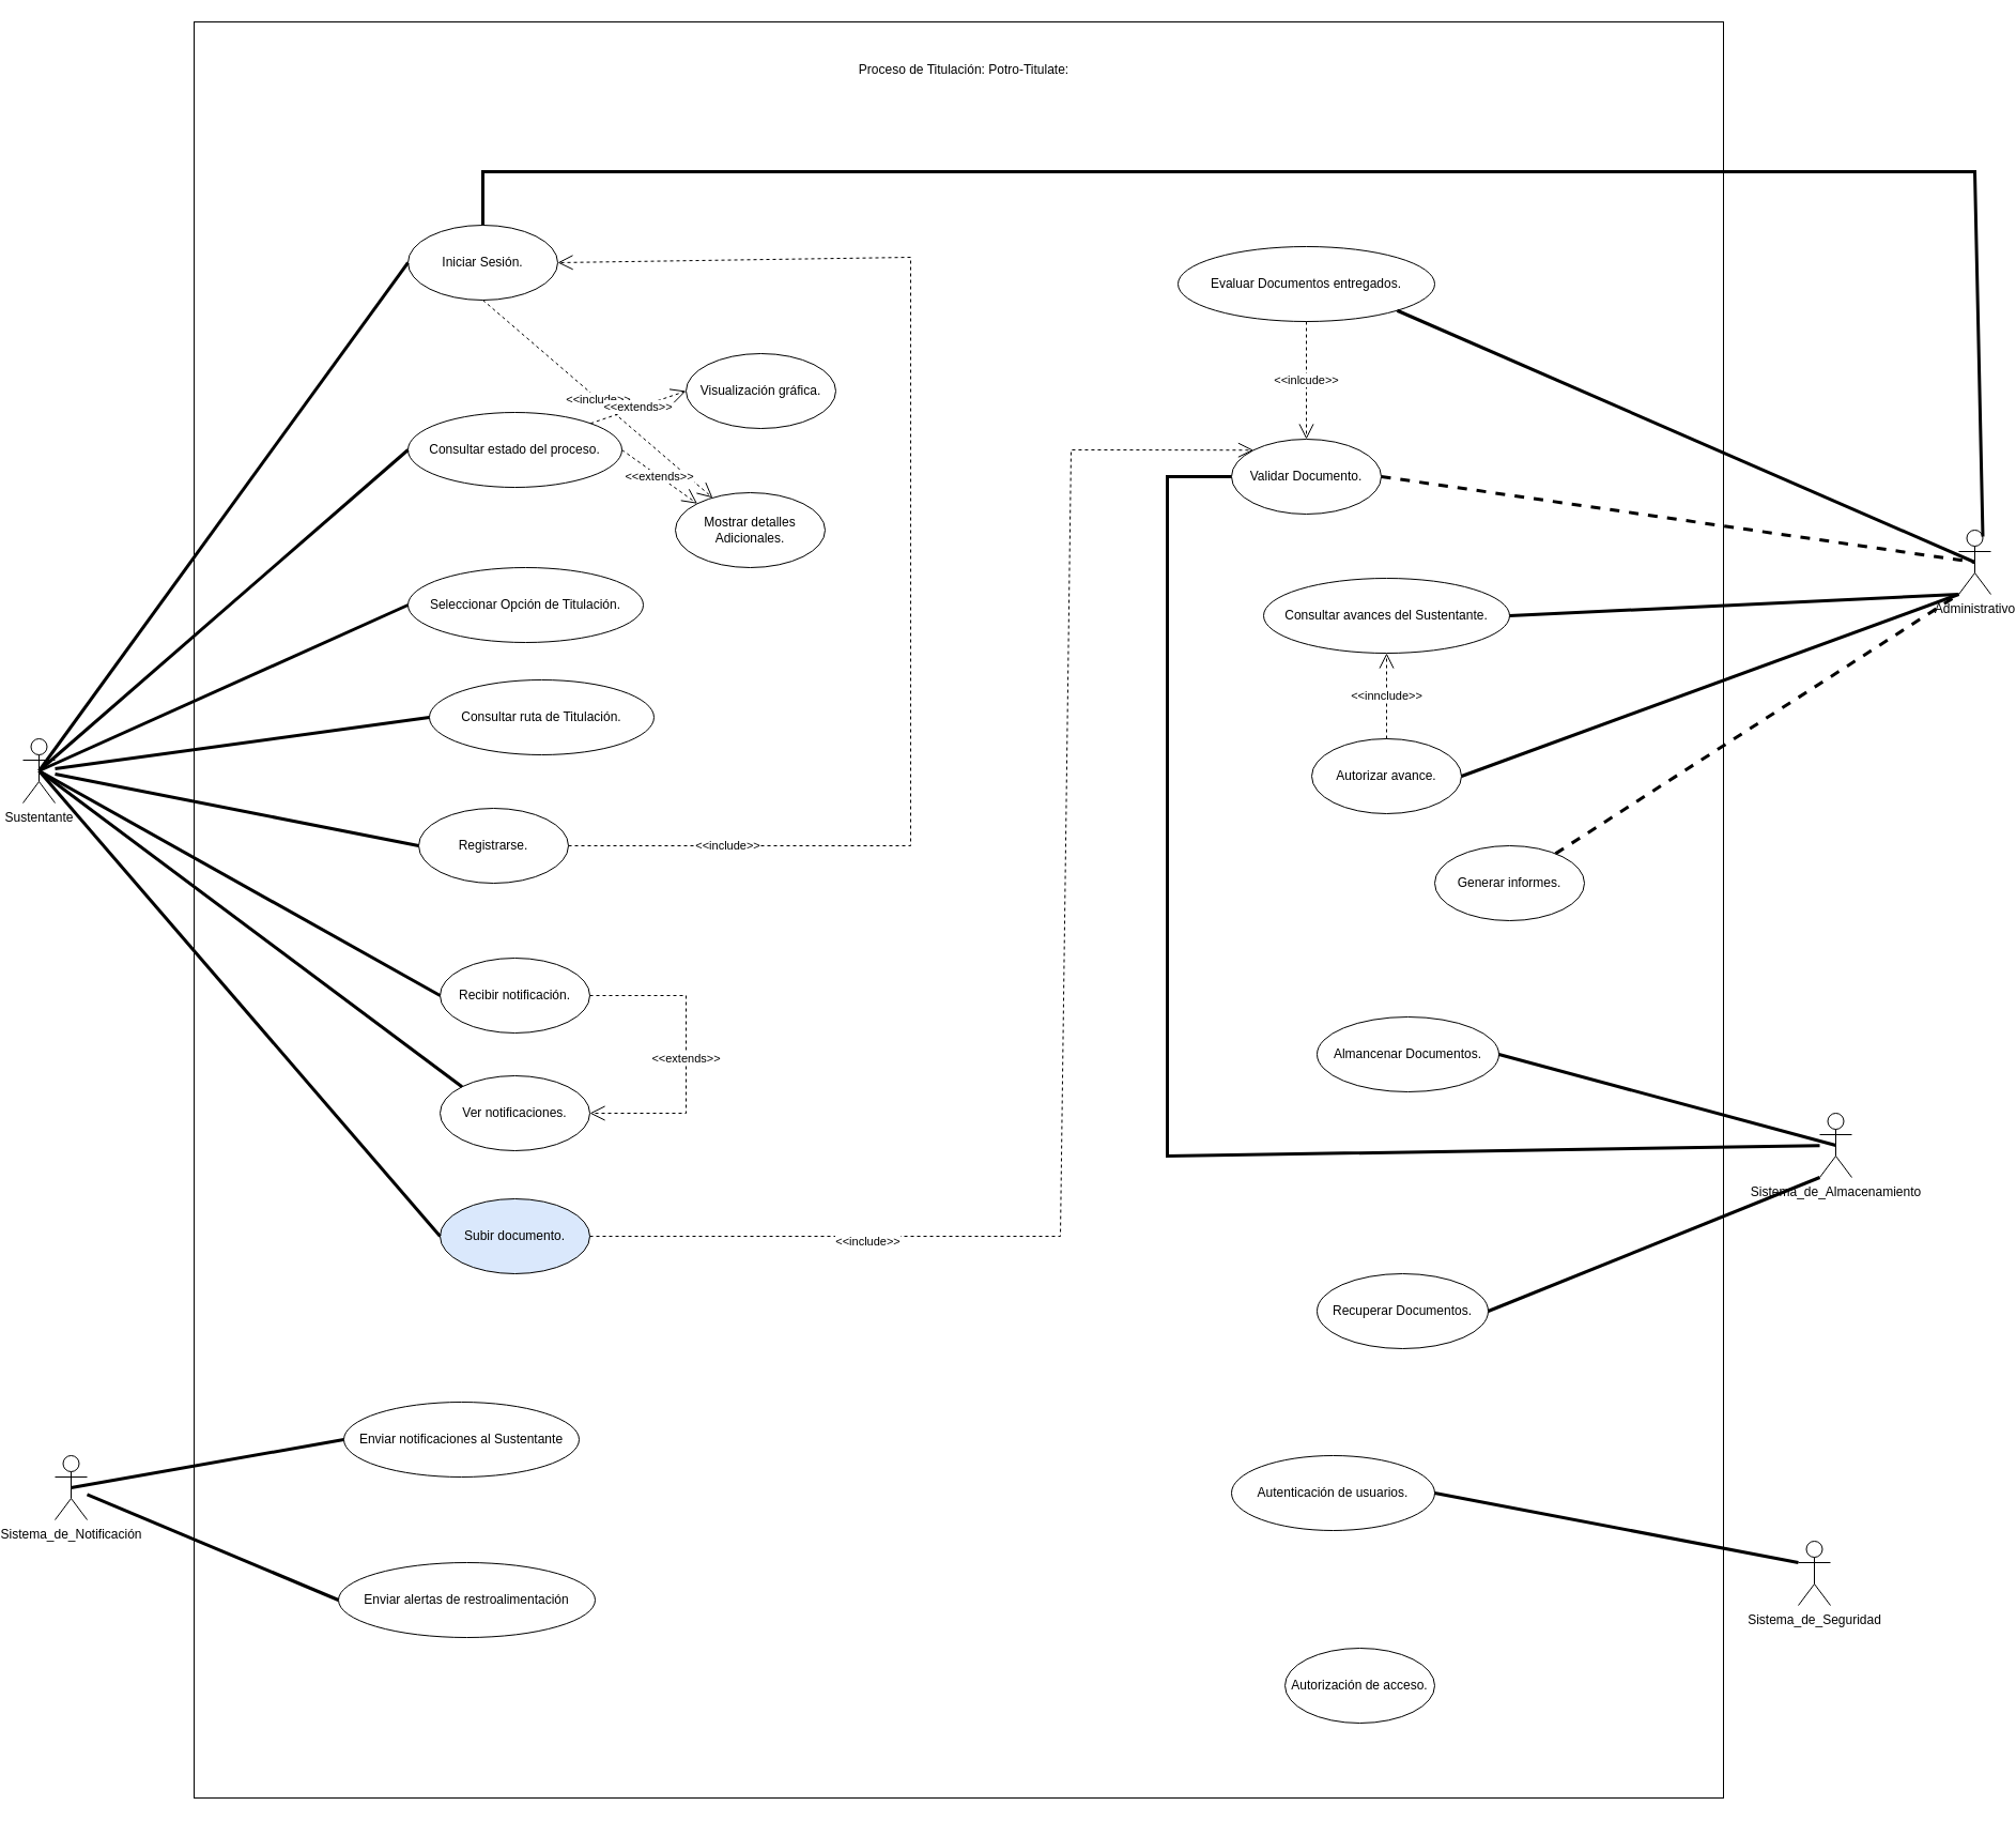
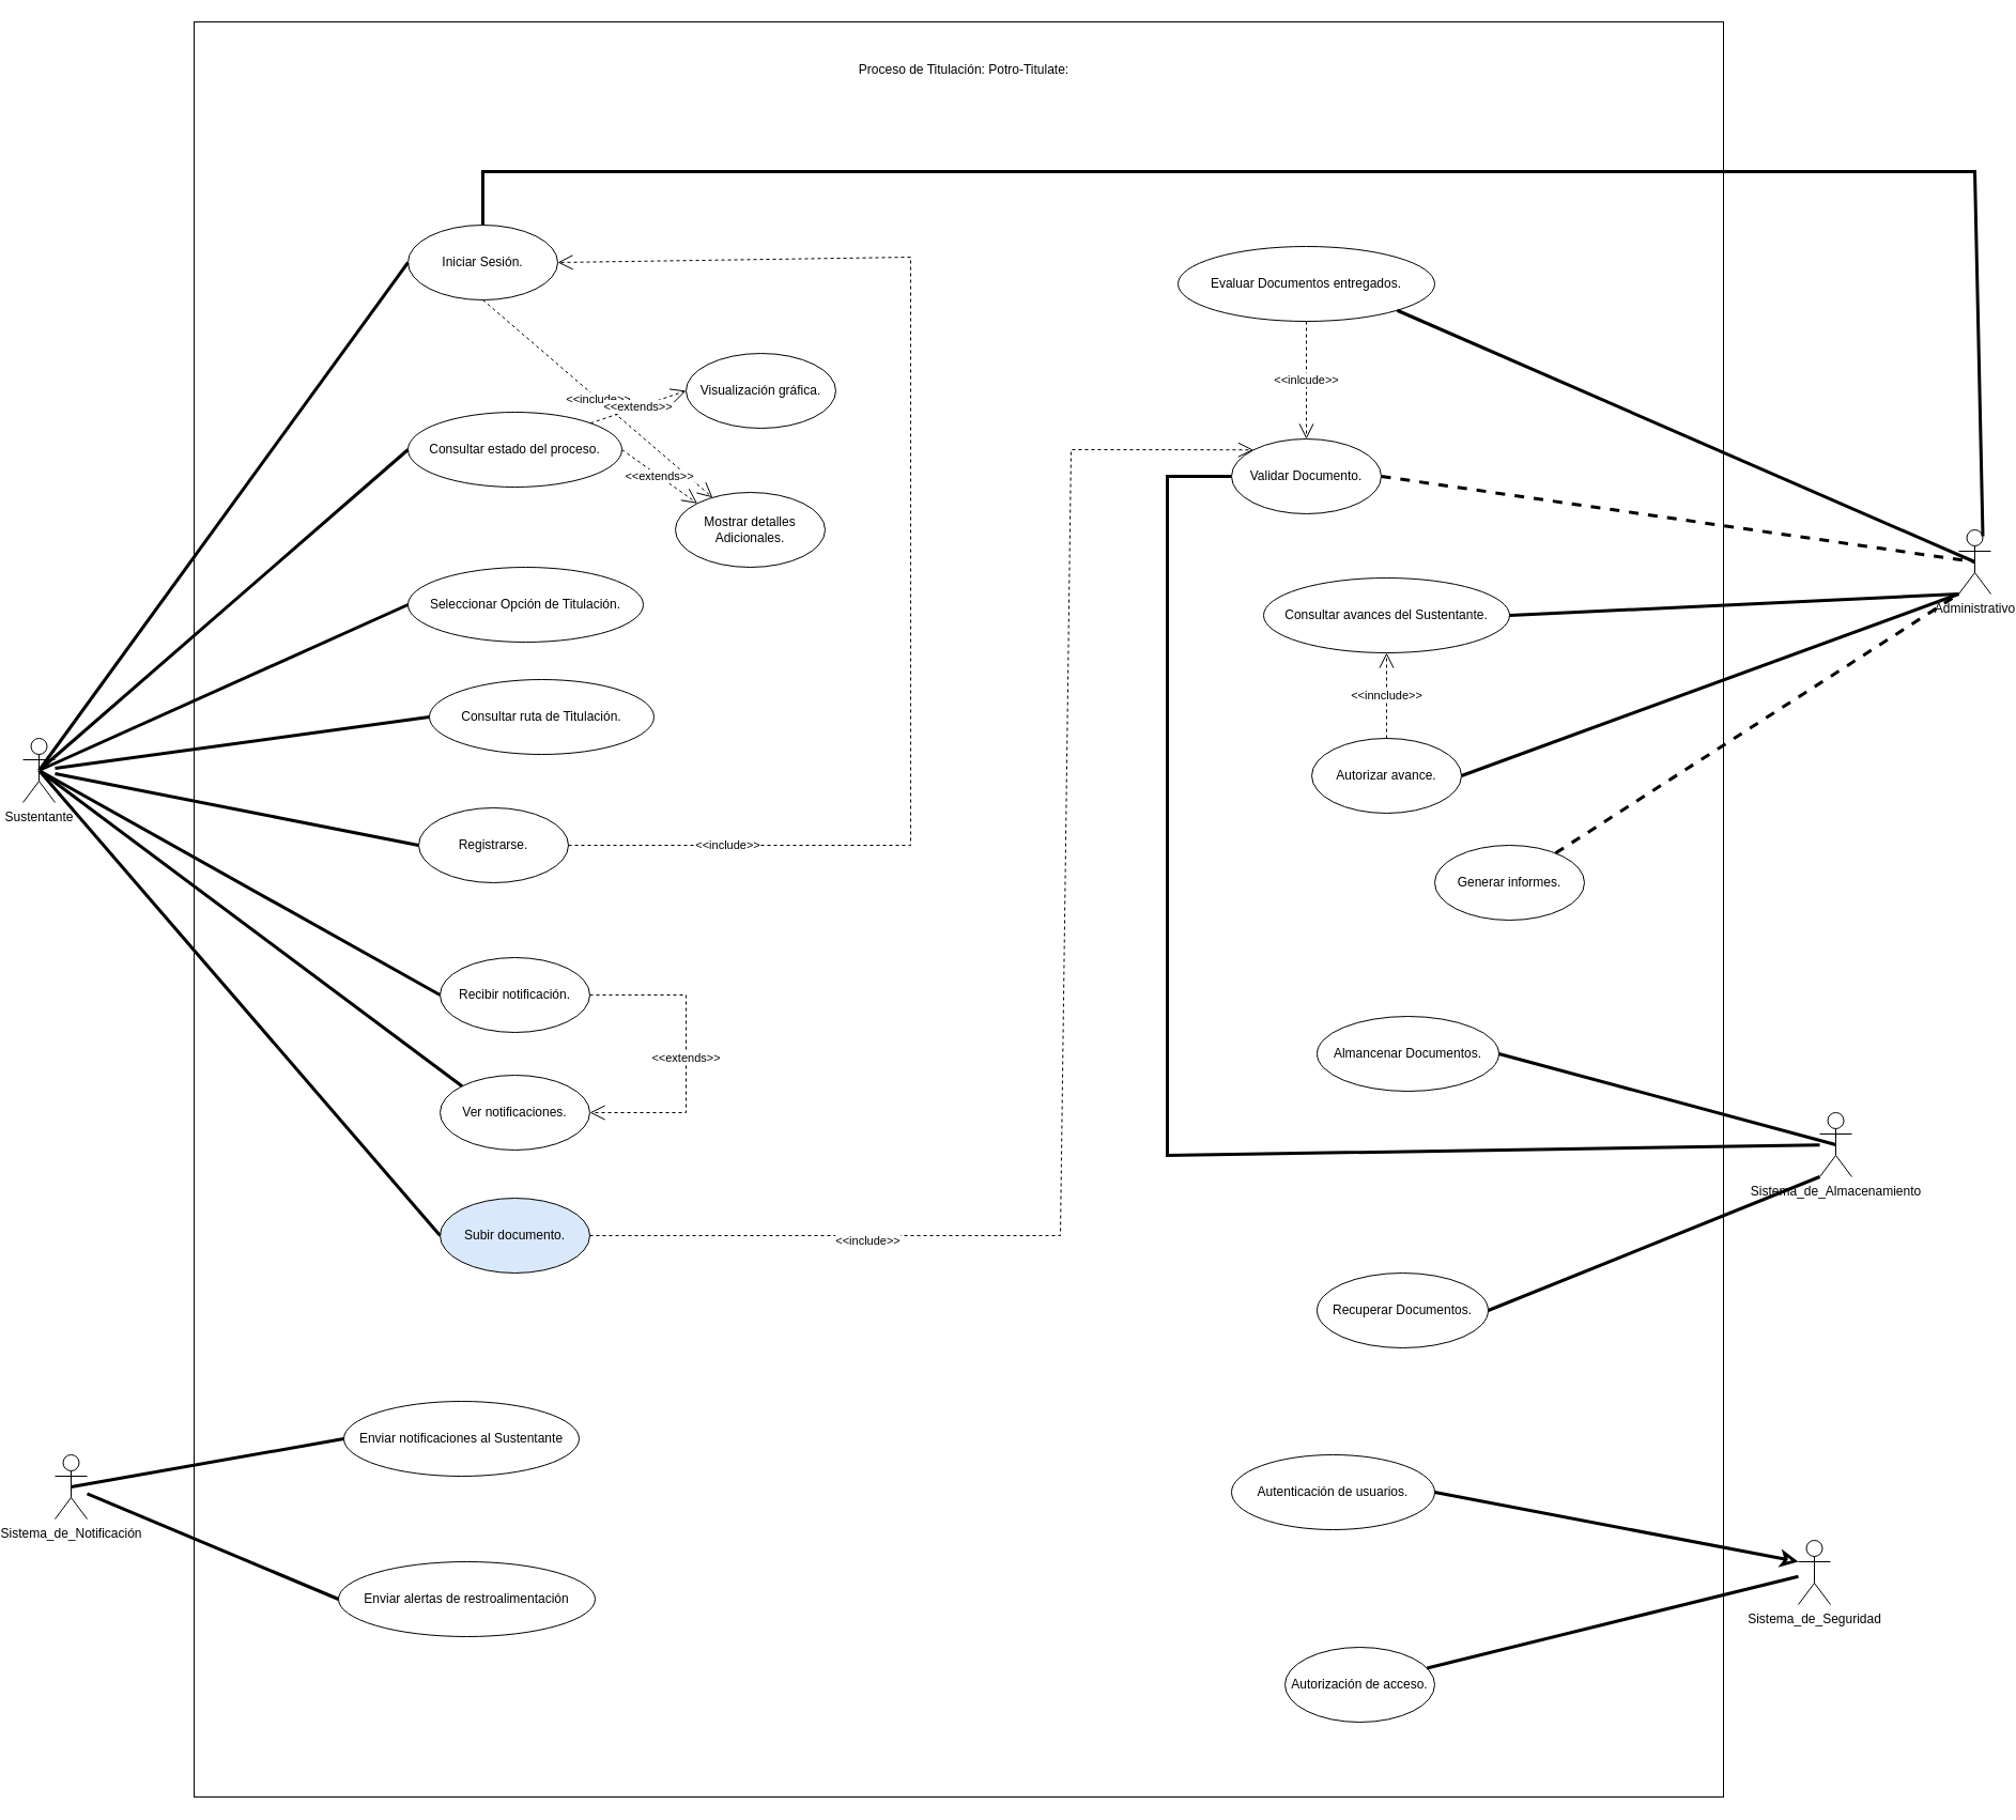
- <mxCell id="29" value="" style="endArrow=none;startArrow=none;endFill=0;startFill=0;endSize=8;html=1;verticalAlign=bottom;labelBackgroundColor=none;strokeWidth=3;rounded=0;exitX=1;exitY=0.5;exitDx=0;exitDy=0;entryX=0;entryY=0.333;entryDx=0;entryDy=0;entryPerimeter=0;" edge="1" parent="1" source="11" target="6"><mxGeometry width="160" relative="1" as="geometry"><mxPoint x="1530" y="1478" as="sourcePoint" /><mxPoint x="1690" y="1478" as="targetPoint" /></mxGeometry></mxCell>
+ <mxCell id="29" value="" style="endArrow=classic;startArrow=none;endFill=0;startFill=0;endSize=8;html=1;verticalAlign=bottom;labelBackgroundColor=none;strokeWidth=3;rounded=0;exitX=1;exitY=0.5;exitDx=0;exitDy=0;entryX=0;entryY=0.333;entryDx=0;entryDy=0;entryPerimeter=0;" edge="1" parent="1" source="11" target="6"><mxGeometry width="160" relative="1" as="geometry"><mxPoint x="1530" y="1478" as="sourcePoint" /><mxPoint x="1690" y="1478" as="targetPoint" /></mxGeometry></mxCell>
+ <mxCell id="30" value="" style="endArrow=none;startArrow=none;endFill=0;startFill=0;endSize=8;html=1;verticalAlign=bottom;labelBackgroundColor=none;strokeWidth=3;rounded=0;" edge="1" parent="1" source="10" target="6"><mxGeometry width="160" relative="1" as="geometry"><mxPoint x="1460" y="1405" as="sourcePoint" /><mxPoint x="1690" y="1470" as="targetPoint" /></mxGeometry></mxCell>
